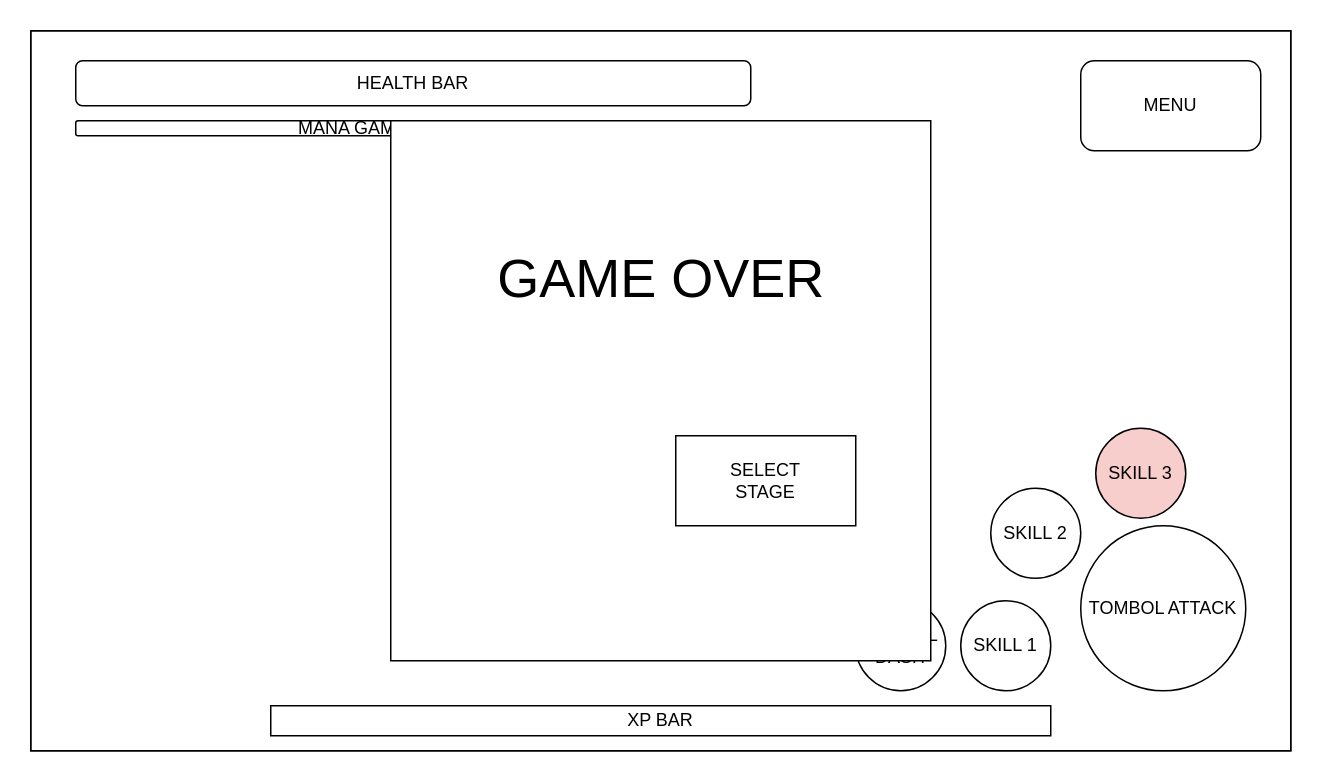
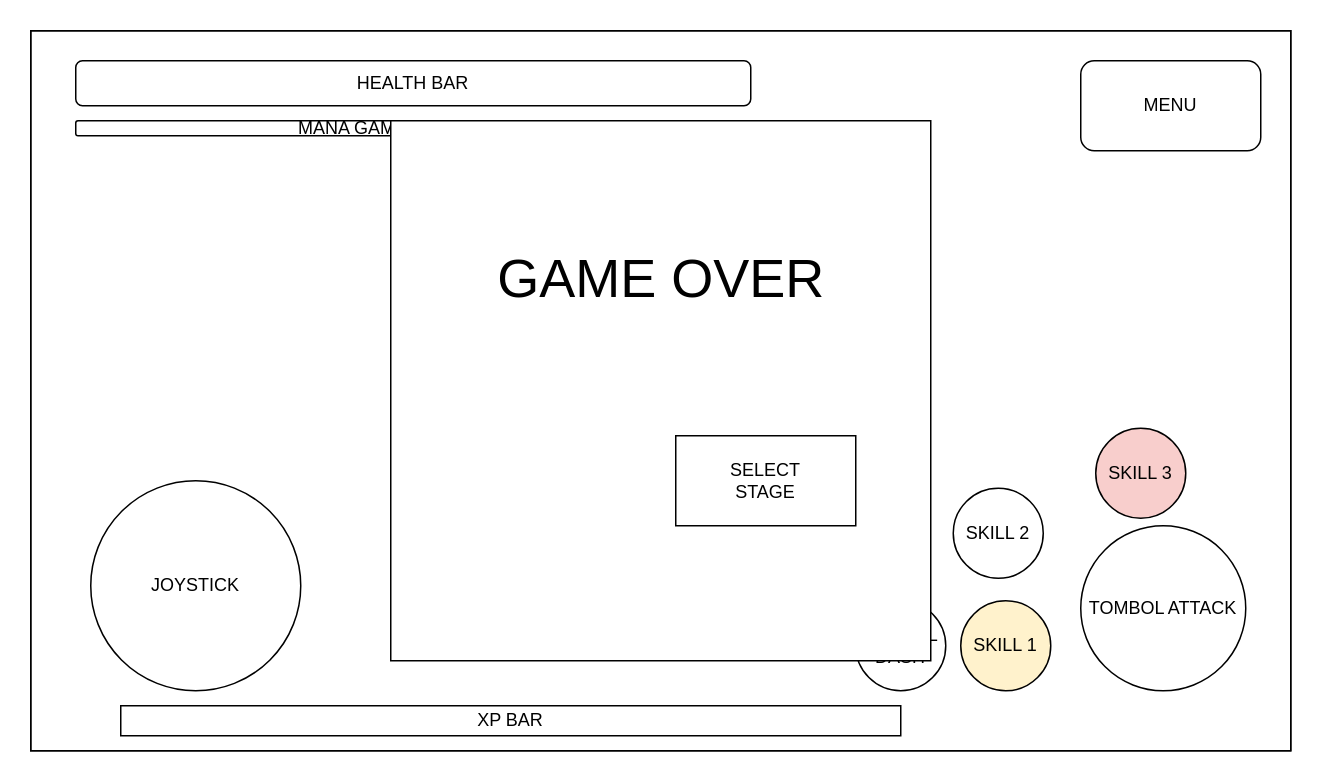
- <mxCell id="6" value="SKILL 2" style="ellipse;whiteSpace=wrap;html=1;aspect=fixed;" parent="1" vertex="1"><mxGeometry x="660" y="325" width="60" height="60" as="geometry" /></mxCell>
+ <mxCell id="6" value="SKILL 2" style="ellipse;whiteSpace=wrap;html=1;aspect=fixed;" parent="1" vertex="1"><mxGeometry x="635" y="325" width="60" height="60" as="geometry" /></mxCell>
+ <mxCell id="3" value="JOYSTICK" style="ellipse;whiteSpace=wrap;html=1;aspect=fixed;" parent="1" vertex="1"><mxGeometry x="60" y="320" width="140" height="140" as="geometry" /></mxCell>
- <mxCell id="5" value="SKILL 1" style="ellipse;whiteSpace=wrap;html=1;aspect=fixed;" parent="1" vertex="1"><mxGeometry x="640" y="400" width="60" height="60" as="geometry" /></mxCell>
+ <mxCell id="5" value="SKILL 1" style="ellipse;whiteSpace=wrap;html=1;aspect=fixed;fillColor=#fff2cc;" parent="1" vertex="1"><mxGeometry x="640" y="400" width="60" height="60" as="geometry" /></mxCell>
- <mxCell id="9" value="XP BAR" style="rounded=0;whiteSpace=wrap;html=1;" parent="1" vertex="1"><mxGeometry x="180" y="470" width="520" height="20" as="geometry" /></mxCell>
+ <mxCell id="9" value="XP BAR" style="rounded=0;whiteSpace=wrap;html=1;" parent="1" vertex="1"><mxGeometry x="80" y="470" width="520" height="20" as="geometry" /></mxCell>
